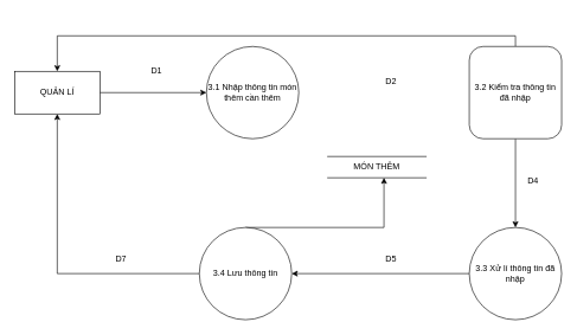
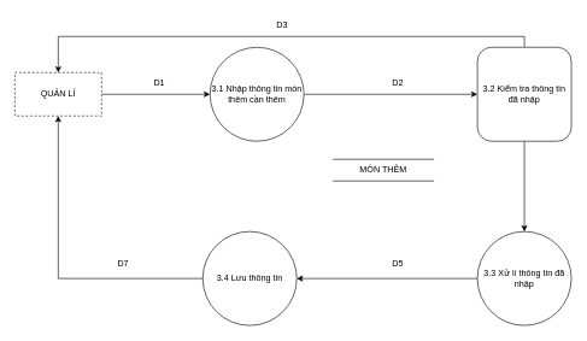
+ <mxCell id="19" value="D3" style="text;html=1;strokeColor=none;fillColor=none;align=center;verticalAlign=middle;whiteSpace=wrap;rounded=0;" vertex="1" parent="1"><mxGeometry x="360" y="20" width="60" height="30" as="geometry" /></mxCell>
- <mxCell id="17" value="D1" style="text;html=1;strokeColor=none;fillColor=none;align=center;verticalAlign=middle;whiteSpace=wrap;rounded=0;" vertex="1" parent="1"><mxGeometry x="190" y="85" width="60" height="30" as="geometry" /></mxCell>
+ <mxCell id="17" value="D1" style="text;html=1;strokeColor=none;fillColor=none;align=center;verticalAlign=middle;whiteSpace=wrap;rounded=0;" vertex="1" parent="1"><mxGeometry x="190" y="100" width="60" height="30" as="geometry" /></mxCell>
- <mxCell id="3" value="QUẢN LÍ" style="rounded=0;whiteSpace=wrap;html=1;" vertex="1" parent="1"><mxGeometry x="20" y="100" width="120" height="60" as="geometry" /></mxCell>
+ <mxCell id="3" value="QUẢN LÍ" style="rounded=0;whiteSpace=wrap;html=1;dashed=1;" vertex="1" parent="1"><mxGeometry x="20" y="100" width="120" height="60" as="geometry" /></mxCell>
+ <mxCell id="4" style="edgeStyle=orthogonalEdgeStyle;rounded=0;orthogonalLoop=1;jettySize=auto;html=1;entryX=0;entryY=0.5;entryDx=0;entryDy=0;" edge="1" parent="1" source="5" target="15"><mxGeometry relative="1" as="geometry" /></mxCell>
- <mxCell id="20" value="D4" style="text;html=1;strokeColor=none;fillColor=none;align=center;verticalAlign=middle;whiteSpace=wrap;rounded=0;" vertex="1" parent="1"><mxGeometry x="720" y="240" width="60" height="30" as="geometry" /></mxCell>
- <mxCell id="9" style="edgeStyle=orthogonalEdgeStyle;rounded=0;orthogonalLoop=1;jettySize=auto;html=1;entryX=0.571;entryY=1;entryDx=0;entryDy=0;entryPerimeter=0;" edge="1" parent="1" source="10" target="16"><mxGeometry relative="1" as="geometry"><Array as="points"><mxPoint x="540" y="320" /></Array></mxGeometry></mxCell>
